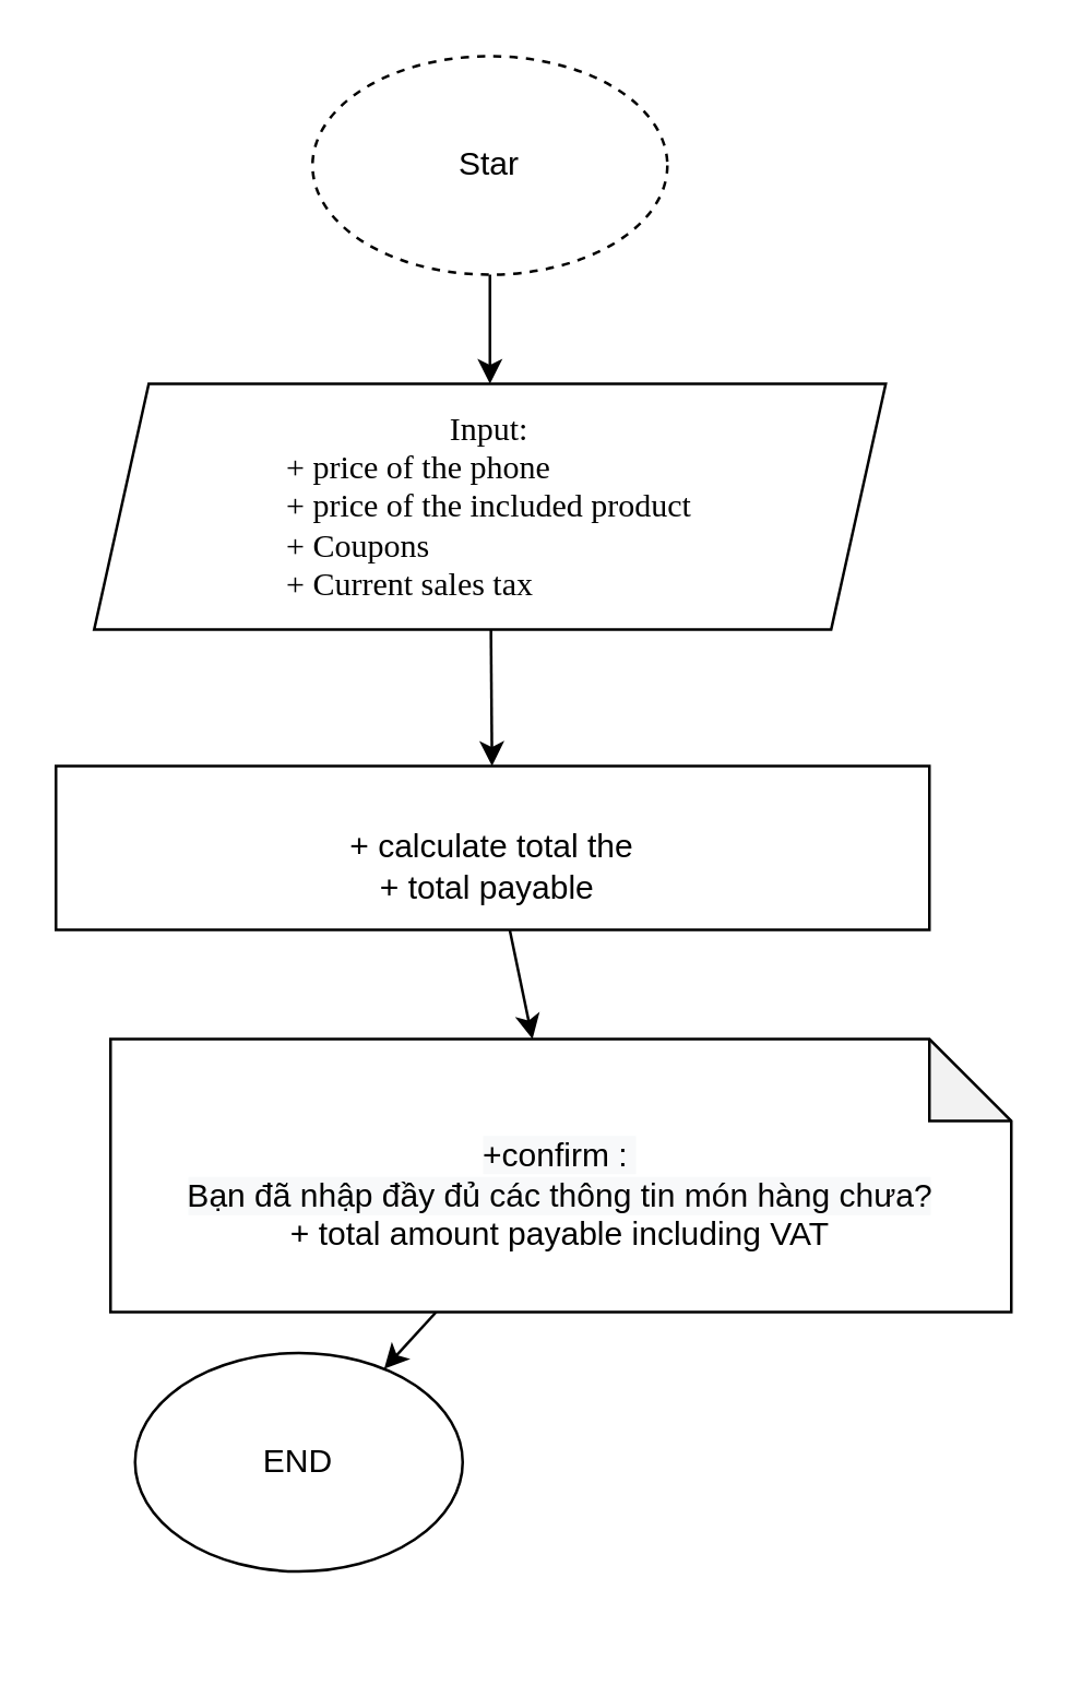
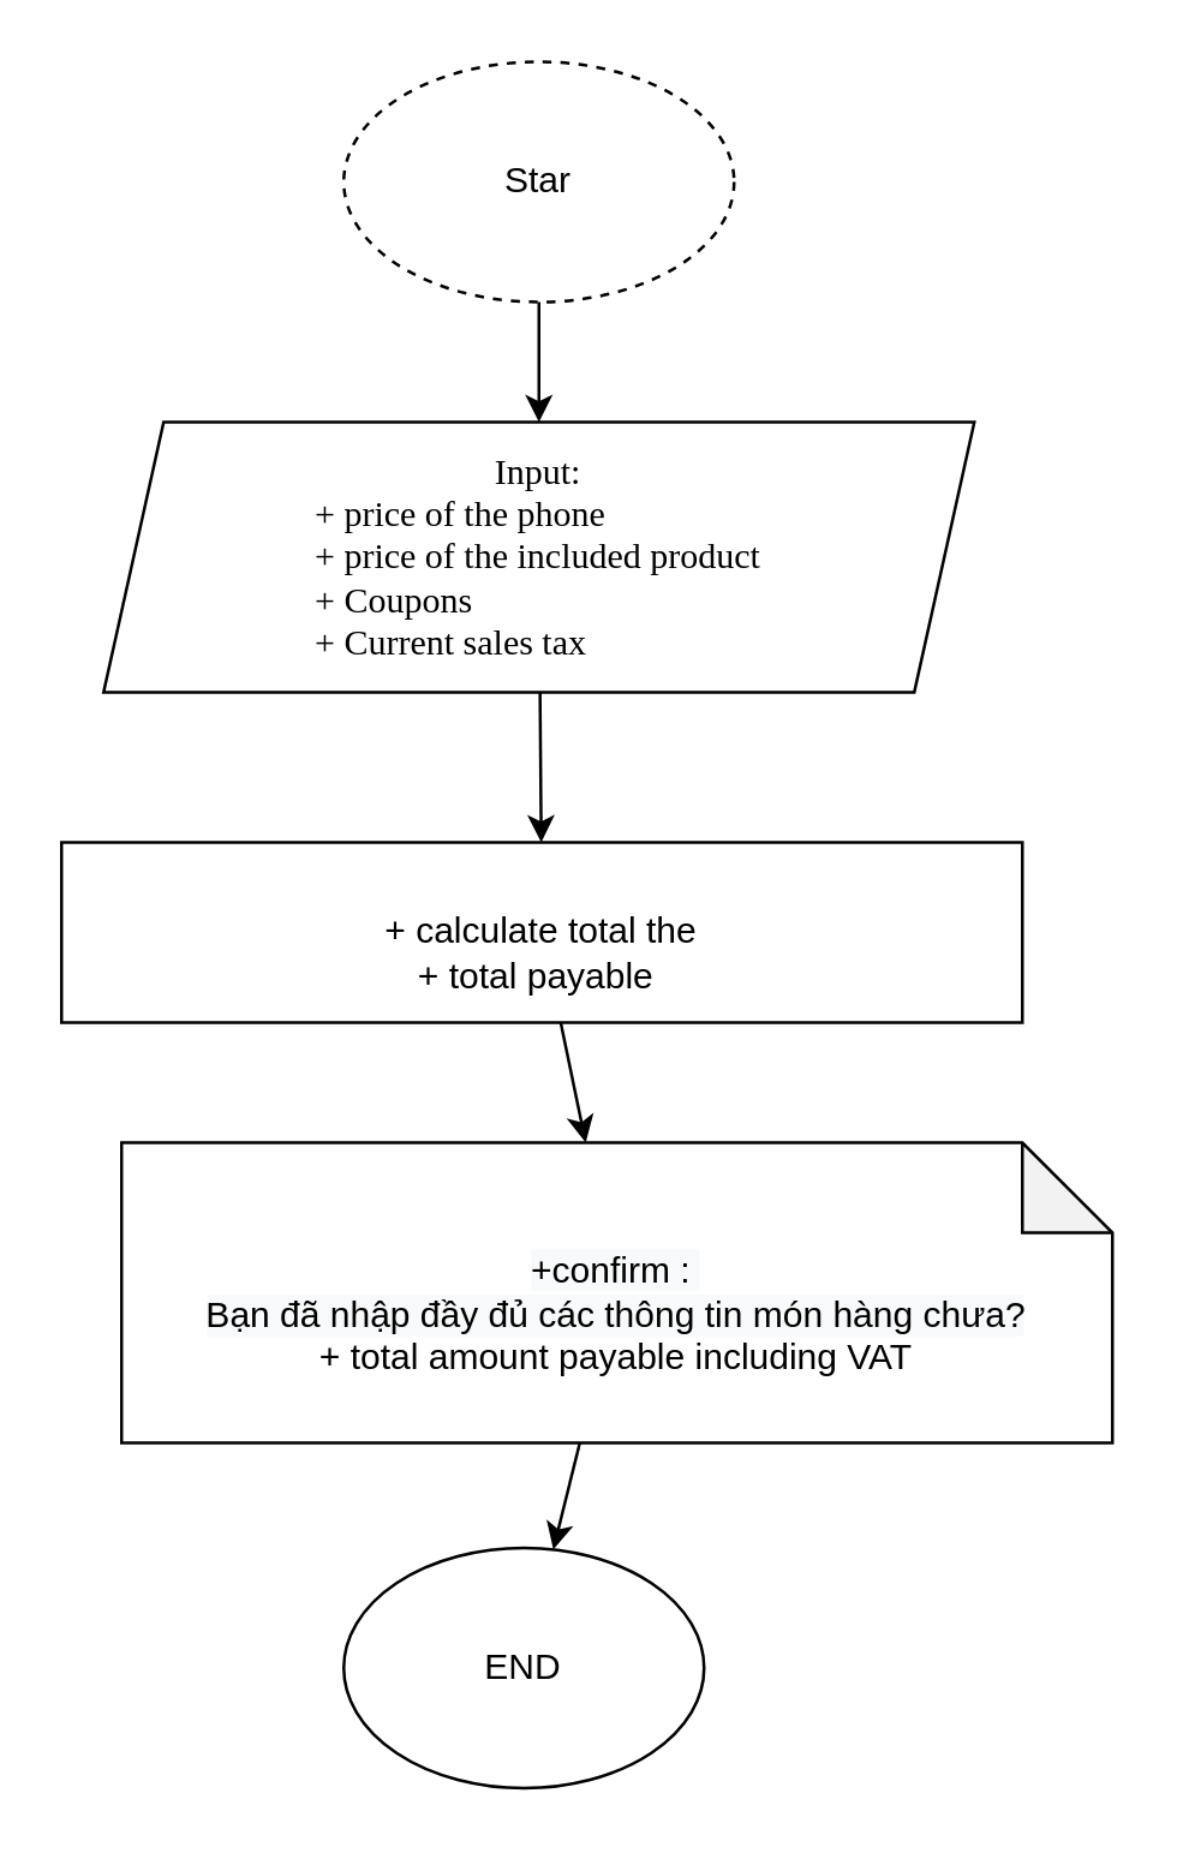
- <mxCell id="6" value="END" style="ellipse;whiteSpace=wrap;html=1;" vertex="1" parent="1"><mxGeometry x="49" y="495" width="120" height="80" as="geometry" /></mxCell>
+ <mxCell id="6" value="END" style="ellipse;whiteSpace=wrap;html=1;" vertex="1" parent="1"><mxGeometry x="114" y="515" width="120" height="80" as="geometry" /></mxCell>
